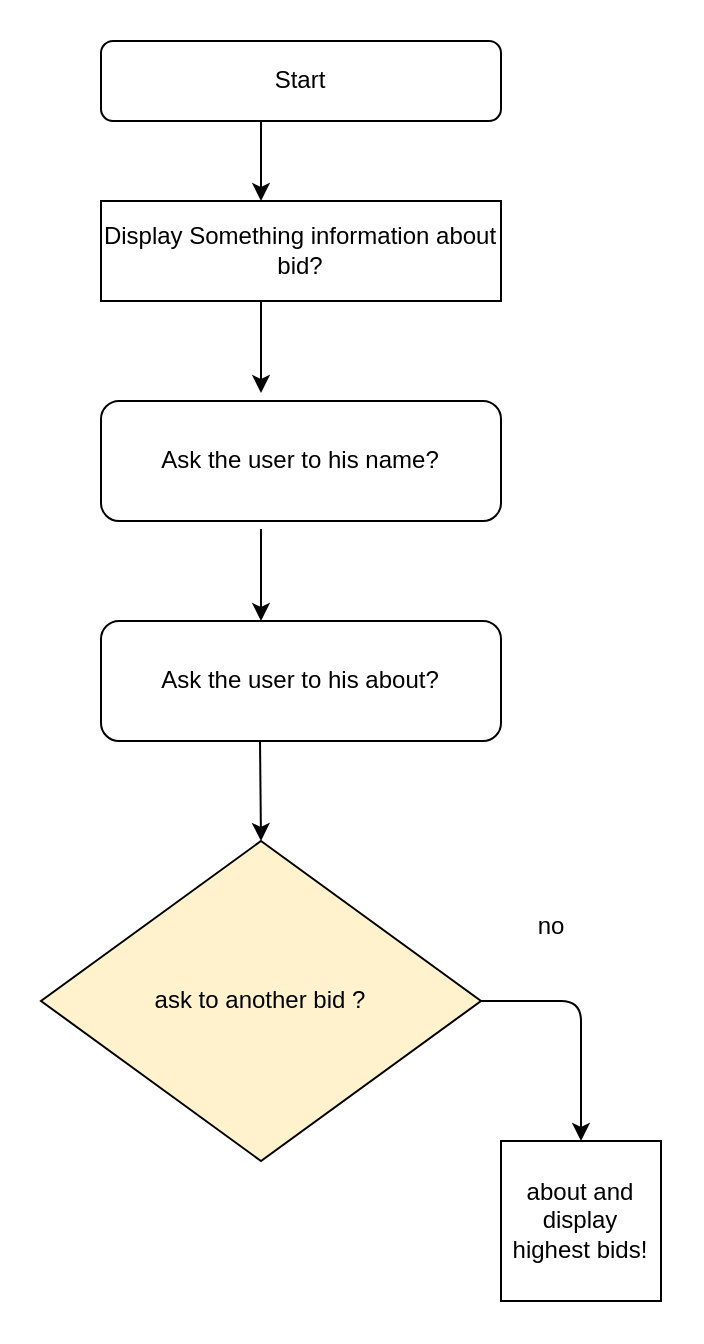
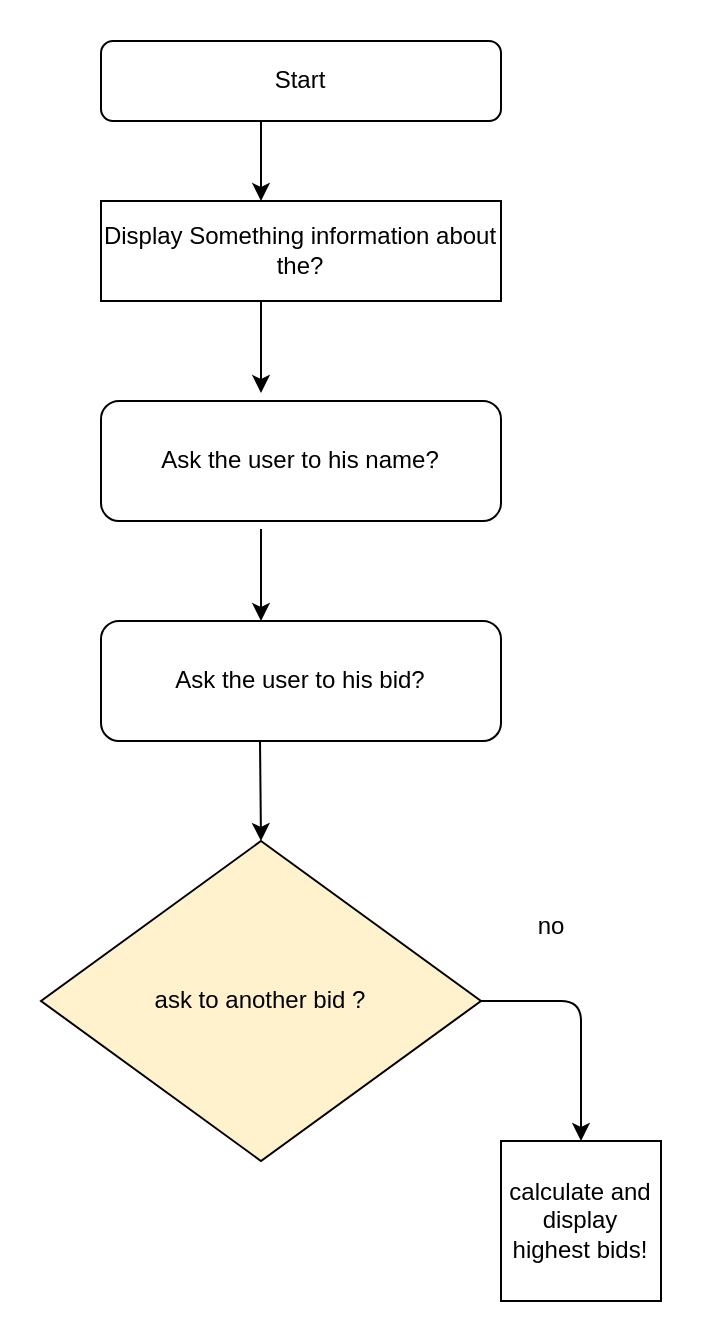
- <mxCell id="4" value="Display Something information about bid?" style="rounded=0;whiteSpace=wrap;html=1;" vertex="1" parent="1"><mxGeometry x="50" y="100" width="200" height="50" as="geometry" /></mxCell>
+ <mxCell id="4" value="Display Something information about the?" style="rounded=0;whiteSpace=wrap;html=1;" vertex="1" parent="1"><mxGeometry x="50" y="100" width="200" height="50" as="geometry" /></mxCell>
- <mxCell id="7" value="Ask the user to his about?" style="rounded=1;whiteSpace=wrap;html=1;" vertex="1" parent="1"><mxGeometry x="50" y="310" width="200" height="60" as="geometry" /></mxCell>
+ <mxCell id="7" value="Ask the user to his bid?" style="rounded=1;whiteSpace=wrap;html=1;" vertex="1" parent="1"><mxGeometry x="50" y="310" width="200" height="60" as="geometry" /></mxCell>
- <mxCell id="13" value="about and display highest bids!" style="whiteSpace=wrap;html=1;aspect=fixed;" vertex="1" parent="1"><mxGeometry x="250" y="570" width="80" height="80" as="geometry" /></mxCell>
+ <mxCell id="13" value="calculate and display highest bids!" style="whiteSpace=wrap;html=1;aspect=fixed;" vertex="1" parent="1"><mxGeometry x="250" y="570" width="80" height="80" as="geometry" /></mxCell>
